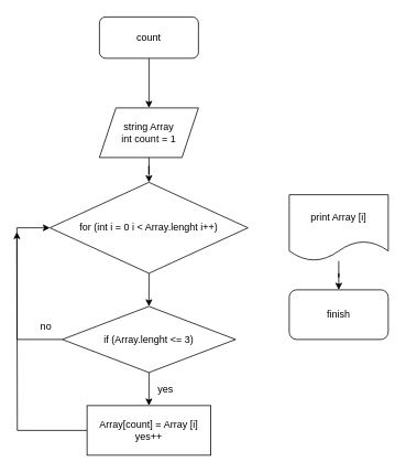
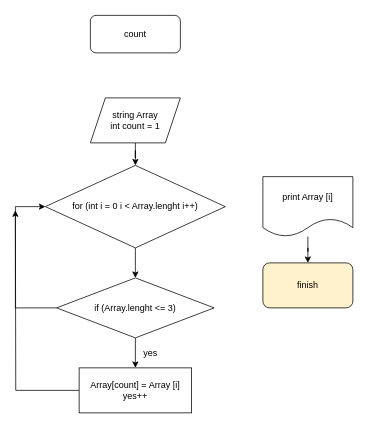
- <mxCell id="2" value="" style="edgeStyle=orthogonalEdgeStyle;rounded=0;orthogonalLoop=1;jettySize=auto;html=1;" parent="1" source="3" target="5" edge="1"><mxGeometry relative="1" as="geometry" /></mxCell>
- <mxCell id="17" value="finish" style="rounded=1;whiteSpace=wrap;html=1;" vertex="1" parent="1"><mxGeometry x="350" y="350" width="120" height="60" as="geometry" /></mxCell>
+ <mxCell id="17" value="finish" style="rounded=1;whiteSpace=wrap;html=1;fillColor=#fff2cc;" vertex="1" parent="1"><mxGeometry x="350" y="350" width="120" height="60" as="geometry" /></mxCell>
- <mxCell id="14" value="no&lt;br&gt;" style="text;html=1;align=center;verticalAlign=middle;resizable=0;points=[];autosize=1;strokeColor=none;fillColor=none;" vertex="1" parent="1"><mxGeometry x="35" y="380" width="40" height="30" as="geometry" /></mxCell>
